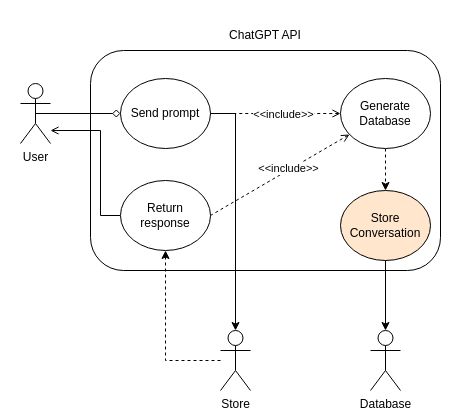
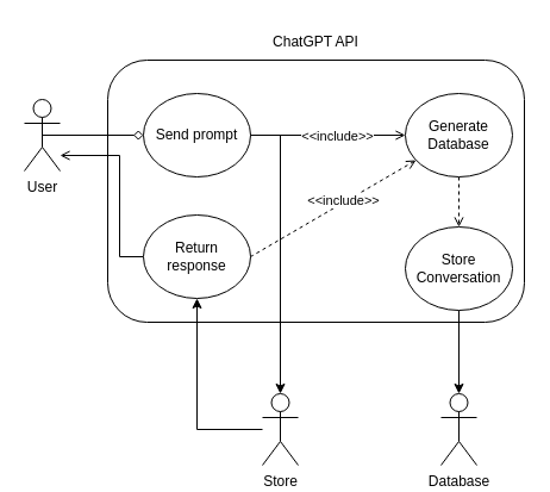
- <mxCell id="17" value="" style="endArrow=none;dashed=1;html=1;rounded=0;startArrow=open;startFill=0;" edge="1" parent="1" source="14" target="6"><mxGeometry width="50" height="50" relative="1" as="geometry"><mxPoint x="313" y="175" as="sourcePoint" /><mxPoint x="220" y="205" as="targetPoint" /></mxGeometry></mxCell>
+ <mxCell id="17" value="" style="endArrow=none;dashed=0;html=1;rounded=0;startArrow=open;startFill=0;" edge="1" parent="1" source="14" target="6"><mxGeometry width="50" height="50" relative="1" as="geometry"><mxPoint x="313" y="175" as="sourcePoint" /><mxPoint x="220" y="205" as="targetPoint" /></mxGeometry></mxCell>
- <mxCell id="13" style="edgeStyle=orthogonalEdgeStyle;rounded=0;orthogonalLoop=1;jettySize=auto;html=1;exitX=0.5;exitY=1;exitDx=0;exitDy=0;dashed=1;" edge="1" parent="1" source="14" target="20"><mxGeometry relative="1" as="geometry" /></mxCell>
+ <mxCell id="13" style="edgeStyle=orthogonalEdgeStyle;rounded=0;orthogonalLoop=1;jettySize=auto;html=1;exitX=0.5;exitY=1;exitDx=0;exitDy=0;dashed=1;endArrow=open;" edge="1" parent="1" source="14" target="20"><mxGeometry relative="1" as="geometry" /></mxCell>
- <mxCell id="20" value="Store Conversation" style="ellipse;whiteSpace=wrap;html=1;fillColor=#ffe6cc;" vertex="1" parent="1"><mxGeometry x="340" y="190" width="90" height="70" as="geometry" /></mxCell>
+ <mxCell id="20" value="Store Conversation" style="ellipse;whiteSpace=wrap;html=1;" vertex="1" parent="1"><mxGeometry x="340" y="190" width="90" height="70" as="geometry" /></mxCell>
- <mxCell id="8" style="edgeStyle=orthogonalEdgeStyle;rounded=0;orthogonalLoop=1;jettySize=auto;html=1;entryX=0.5;entryY=1;entryDx=0;entryDy=0;dashed=1;" edge="1" parent="1" source="9" target="12"><mxGeometry relative="1" as="geometry"><Array as="points"><mxPoint x="165" y="360" /></Array></mxGeometry></mxCell>
+ <mxCell id="8" style="edgeStyle=orthogonalEdgeStyle;rounded=0;orthogonalLoop=1;jettySize=auto;html=1;entryX=0.5;entryY=1;entryDx=0;entryDy=0;" edge="1" parent="1" source="9" target="12"><mxGeometry relative="1" as="geometry"><Array as="points"><mxPoint x="165" y="360" /></Array></mxGeometry></mxCell>
